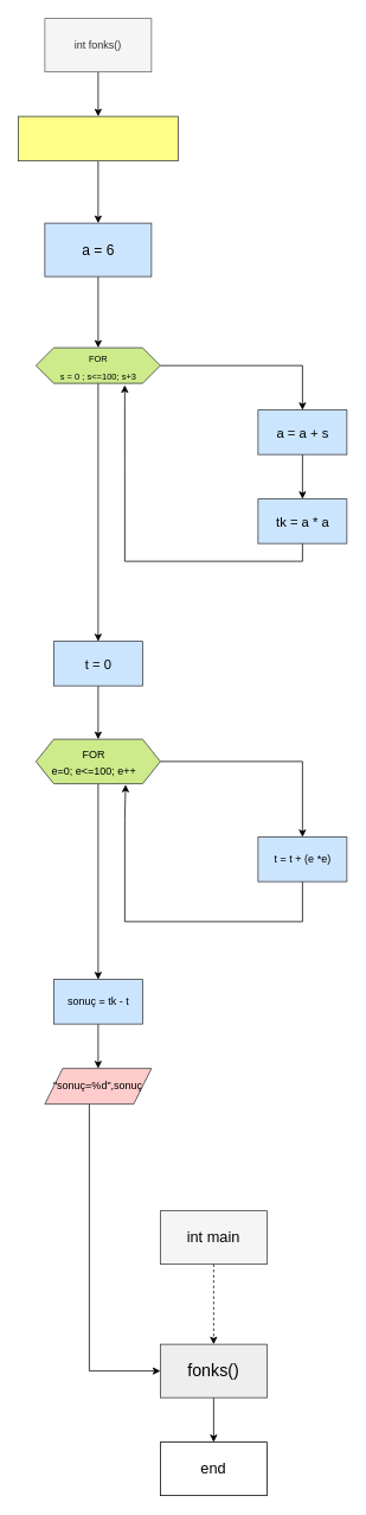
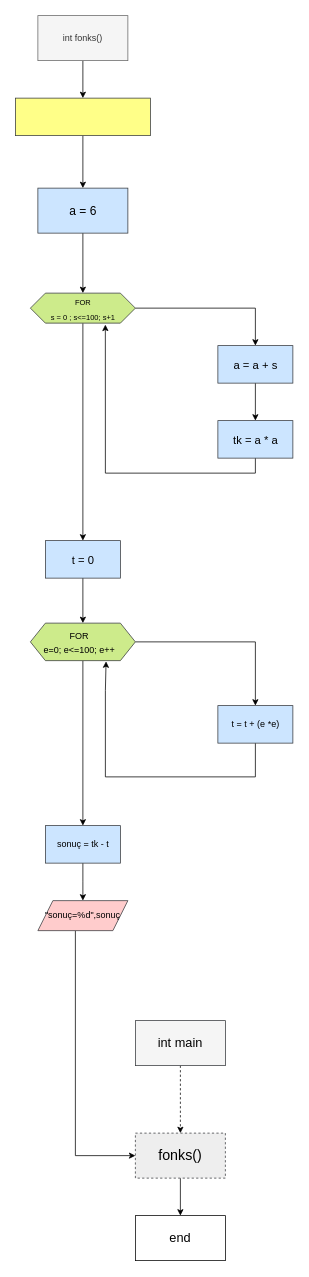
- <mxCell id="24" value="&lt;font size=&quot;1&quot;&gt;FOR&lt;br&gt;s = 0 ; s&amp;lt;=100; s+3&lt;br&gt;&lt;/font&gt;" style="text;html=1;resizable=0;autosize=1;align=center;verticalAlign=middle;points=[];fillColor=none;strokeColor=none;rounded=0;fontSize=16;" parent="1" vertex="1"><mxGeometry x="55" y="385" width="110" height="50" as="geometry" /></mxCell>
+ <mxCell id="24" value="&lt;font size=&quot;1&quot;&gt;FOR&lt;br&gt;s = 0 ; s&amp;lt;=100; s+1&lt;br&gt;&lt;/font&gt;" style="text;html=1;resizable=0;autosize=1;align=center;verticalAlign=middle;points=[];fillColor=none;strokeColor=none;rounded=0;fontSize=16;" parent="1" vertex="1"><mxGeometry x="55" y="385" width="110" height="50" as="geometry" /></mxCell>
- <mxCell id="38" value="&lt;font style=&quot;font-size: 19px;&quot;&gt;fonks()&lt;/font&gt;" style="rounded=0;whiteSpace=wrap;html=1;fillColor=#eeeeee;strokeColor=#36393d;" parent="1" vertex="1"><mxGeometry x="180" y="1510" width="120" height="60" as="geometry" /></mxCell>
+ <mxCell id="38" value="&lt;font style=&quot;font-size: 19px;&quot;&gt;fonks()&lt;/font&gt;" style="rounded=0;whiteSpace=wrap;html=1;fillColor=#eeeeee;strokeColor=#36393d;dashed=1;" parent="1" vertex="1"><mxGeometry x="180" y="1510" width="120" height="60" as="geometry" /></mxCell>
